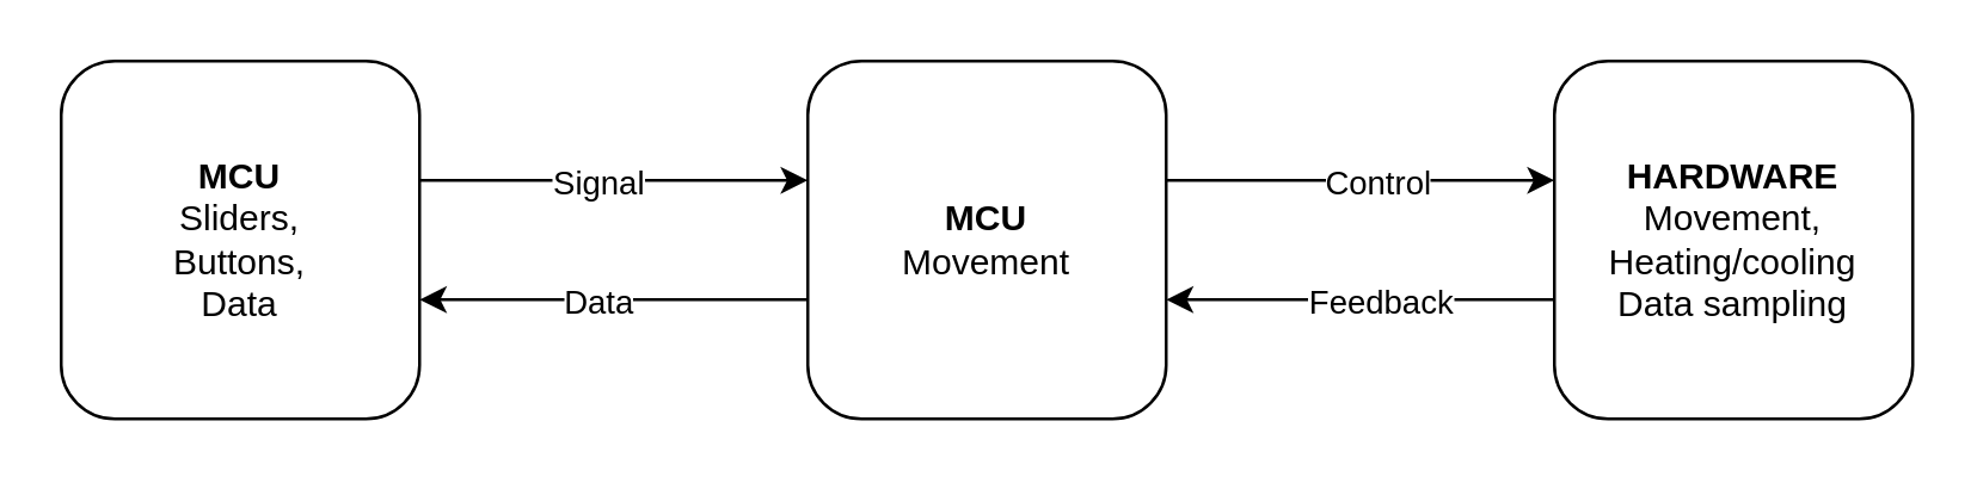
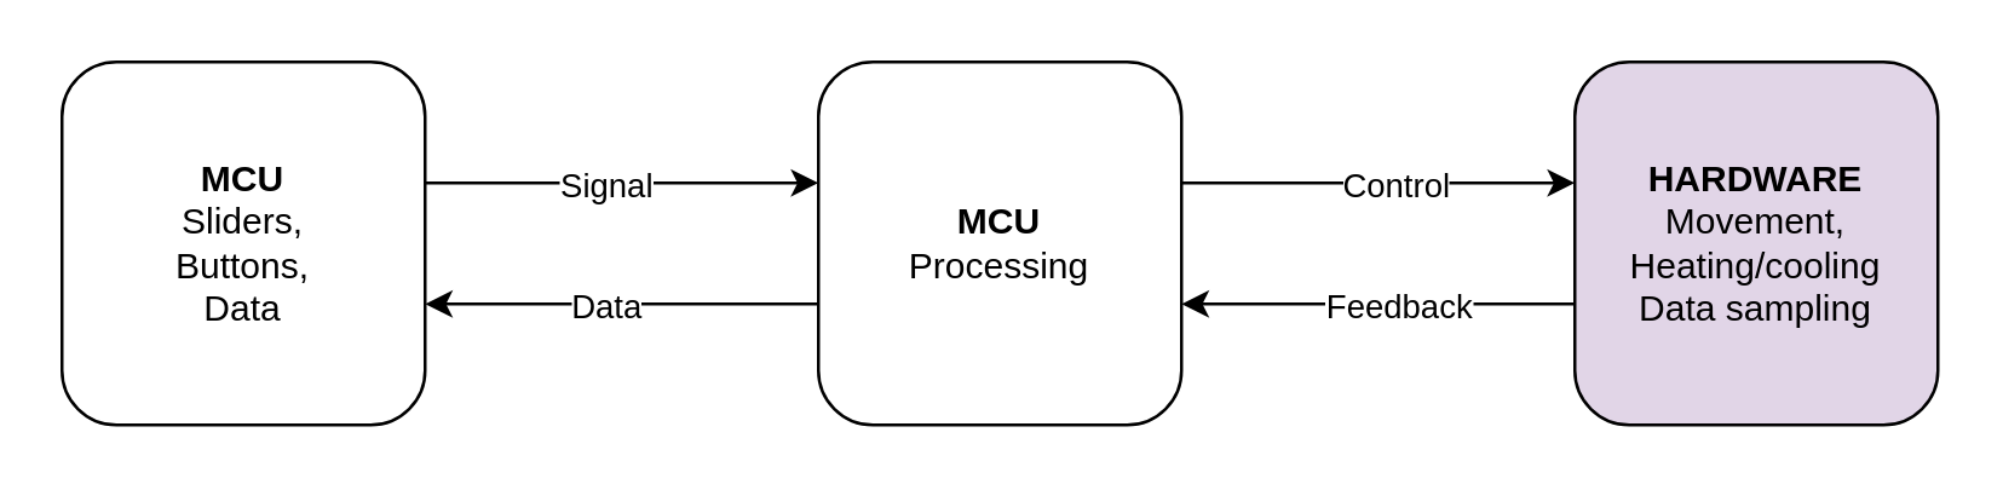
- <mxCell id="3" value="&lt;b&gt;MCU&lt;/b&gt;&lt;br&gt;Movement" style="rounded=1;whiteSpace=wrap;html=1;" vertex="1" parent="1"><mxGeometry x="270" y="20" width="120" height="120" as="geometry" /></mxCell>
+ <mxCell id="3" value="&lt;b&gt;MCU&lt;/b&gt;&lt;br&gt;Processing" style="rounded=1;whiteSpace=wrap;html=1;" vertex="1" parent="1"><mxGeometry x="270" y="20" width="120" height="120" as="geometry" /></mxCell>
- <mxCell id="8" value="&lt;b&gt;HARDWARE&lt;/b&gt;&lt;br&gt;Movement,&lt;br&gt;Heating/cooling&lt;br&gt;Data sampling" style="rounded=1;whiteSpace=wrap;html=1;" vertex="1" parent="1"><mxGeometry x="520" y="20" width="120" height="120" as="geometry" /></mxCell>
+ <mxCell id="8" value="&lt;b&gt;HARDWARE&lt;/b&gt;&lt;br&gt;Movement,&lt;br&gt;Heating/cooling&lt;br&gt;Data sampling" style="rounded=1;whiteSpace=wrap;html=1;fillColor=#e1d5e7;" vertex="1" parent="1"><mxGeometry x="520" y="20" width="120" height="120" as="geometry" /></mxCell>
